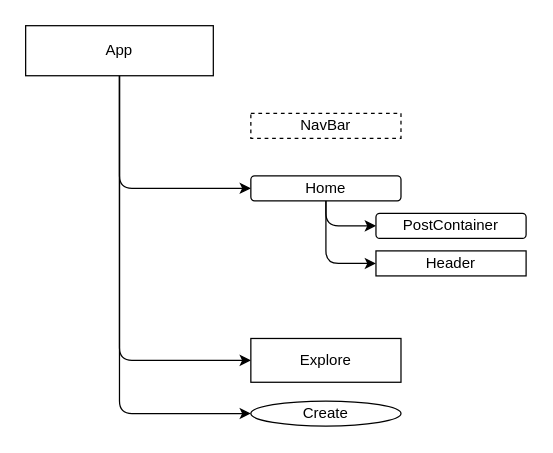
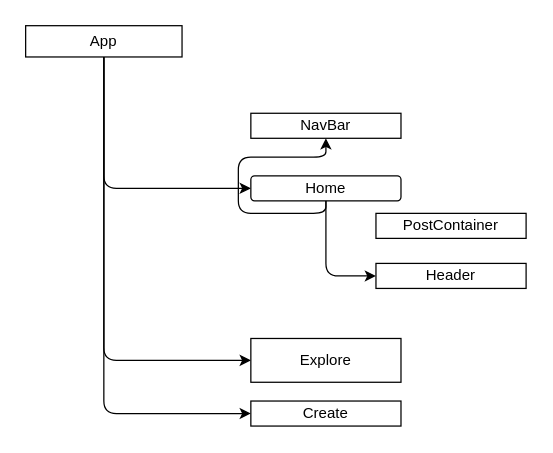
- <mxCell id="5" value="App" style="whiteSpace=wrap;html=1;" parent="1" vertex="1"><mxGeometry x="20" y="20" width="150" height="40" as="geometry" /></mxCell>
+ <mxCell id="5" value="App" style="whiteSpace=wrap;html=1;" parent="1" vertex="1"><mxGeometry x="20" y="20" width="125" height="25" as="geometry" /></mxCell>
- <mxCell id="11" value="NavBar" style="whiteSpace=wrap;html=1;dashed=1;" parent="1" vertex="1"><mxGeometry x="200" y="90" width="120" height="20" as="geometry" /></mxCell>
+ <mxCell id="11" value="NavBar" style="whiteSpace=wrap;html=1;" parent="1" vertex="1"><mxGeometry x="200" y="90" width="120" height="20" as="geometry" /></mxCell>
- <mxCell id="6" style="edgeStyle=orthogonalEdgeStyle;html=1;exitX=0.5;exitY=1;exitDx=0;exitDy=0;entryX=0;entryY=0.5;entryDx=0;entryDy=0;" parent="1" source="8" target="12" edge="1"><mxGeometry relative="1" as="geometry" /></mxCell>
+ <mxCell id="6" style="edgeStyle=orthogonalEdgeStyle;html=1;exitX=0.5;exitY=1;exitDx=0;exitDy=0;" parent="1" source="8" target="11" edge="1"><mxGeometry relative="1" as="geometry" /></mxCell>
- <mxCell id="12" value="PostContainer" style="whiteSpace=wrap;html=1;rounded=1;" parent="1" vertex="1"><mxGeometry x="300" y="170" width="120" height="20" as="geometry" /></mxCell>
+ <mxCell id="12" value="PostContainer" style="whiteSpace=wrap;html=1;" parent="1" vertex="1"><mxGeometry x="300" y="170" width="120" height="20" as="geometry" /></mxCell>
- <mxCell id="13" value="Header" style="whiteSpace=wrap;html=1;" parent="1" vertex="1"><mxGeometry x="300" y="200" width="120" height="20" as="geometry" /></mxCell>
+ <mxCell id="13" value="Header" style="whiteSpace=wrap;html=1;" parent="1" vertex="1"><mxGeometry x="300" y="210" width="120" height="20" as="geometry" /></mxCell>
- <mxCell id="10" value="Create" style="ellipse;whiteSpace=wrap;html=1;" parent="1" vertex="1"><mxGeometry x="200" y="320" width="120" height="20" as="geometry" /></mxCell>
+ <mxCell id="10" value="Create" style="whiteSpace=wrap;html=1;" parent="1" vertex="1"><mxGeometry x="200" y="320" width="120" height="20" as="geometry" /></mxCell>
